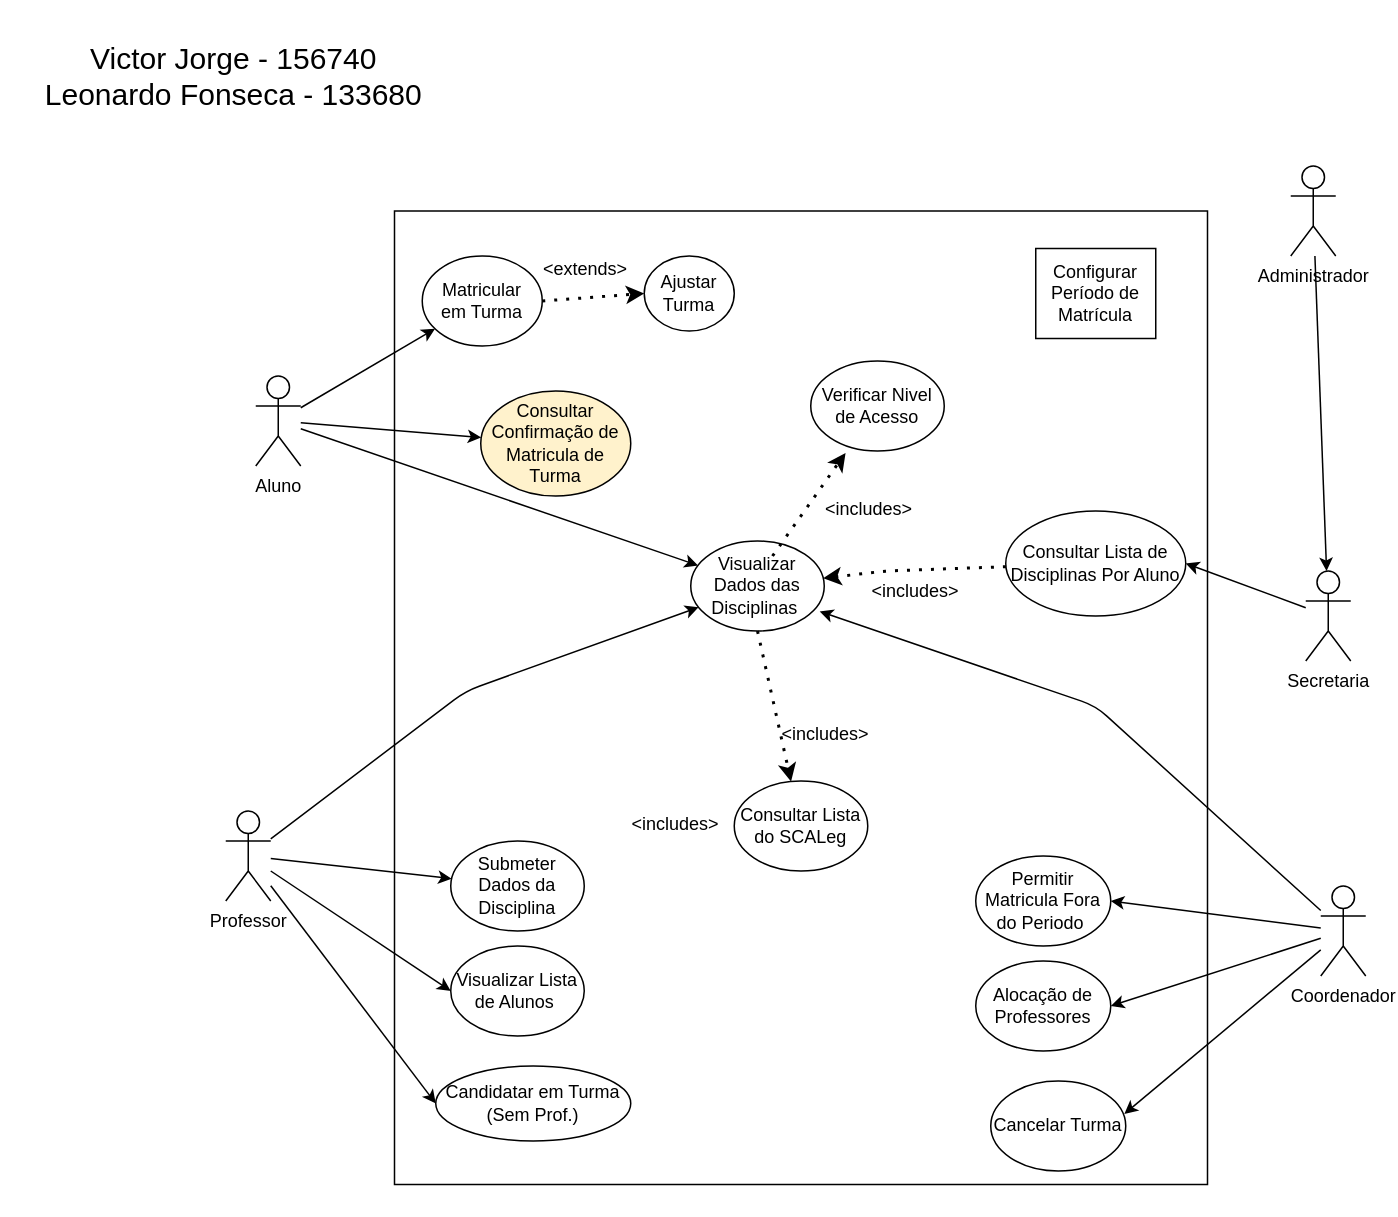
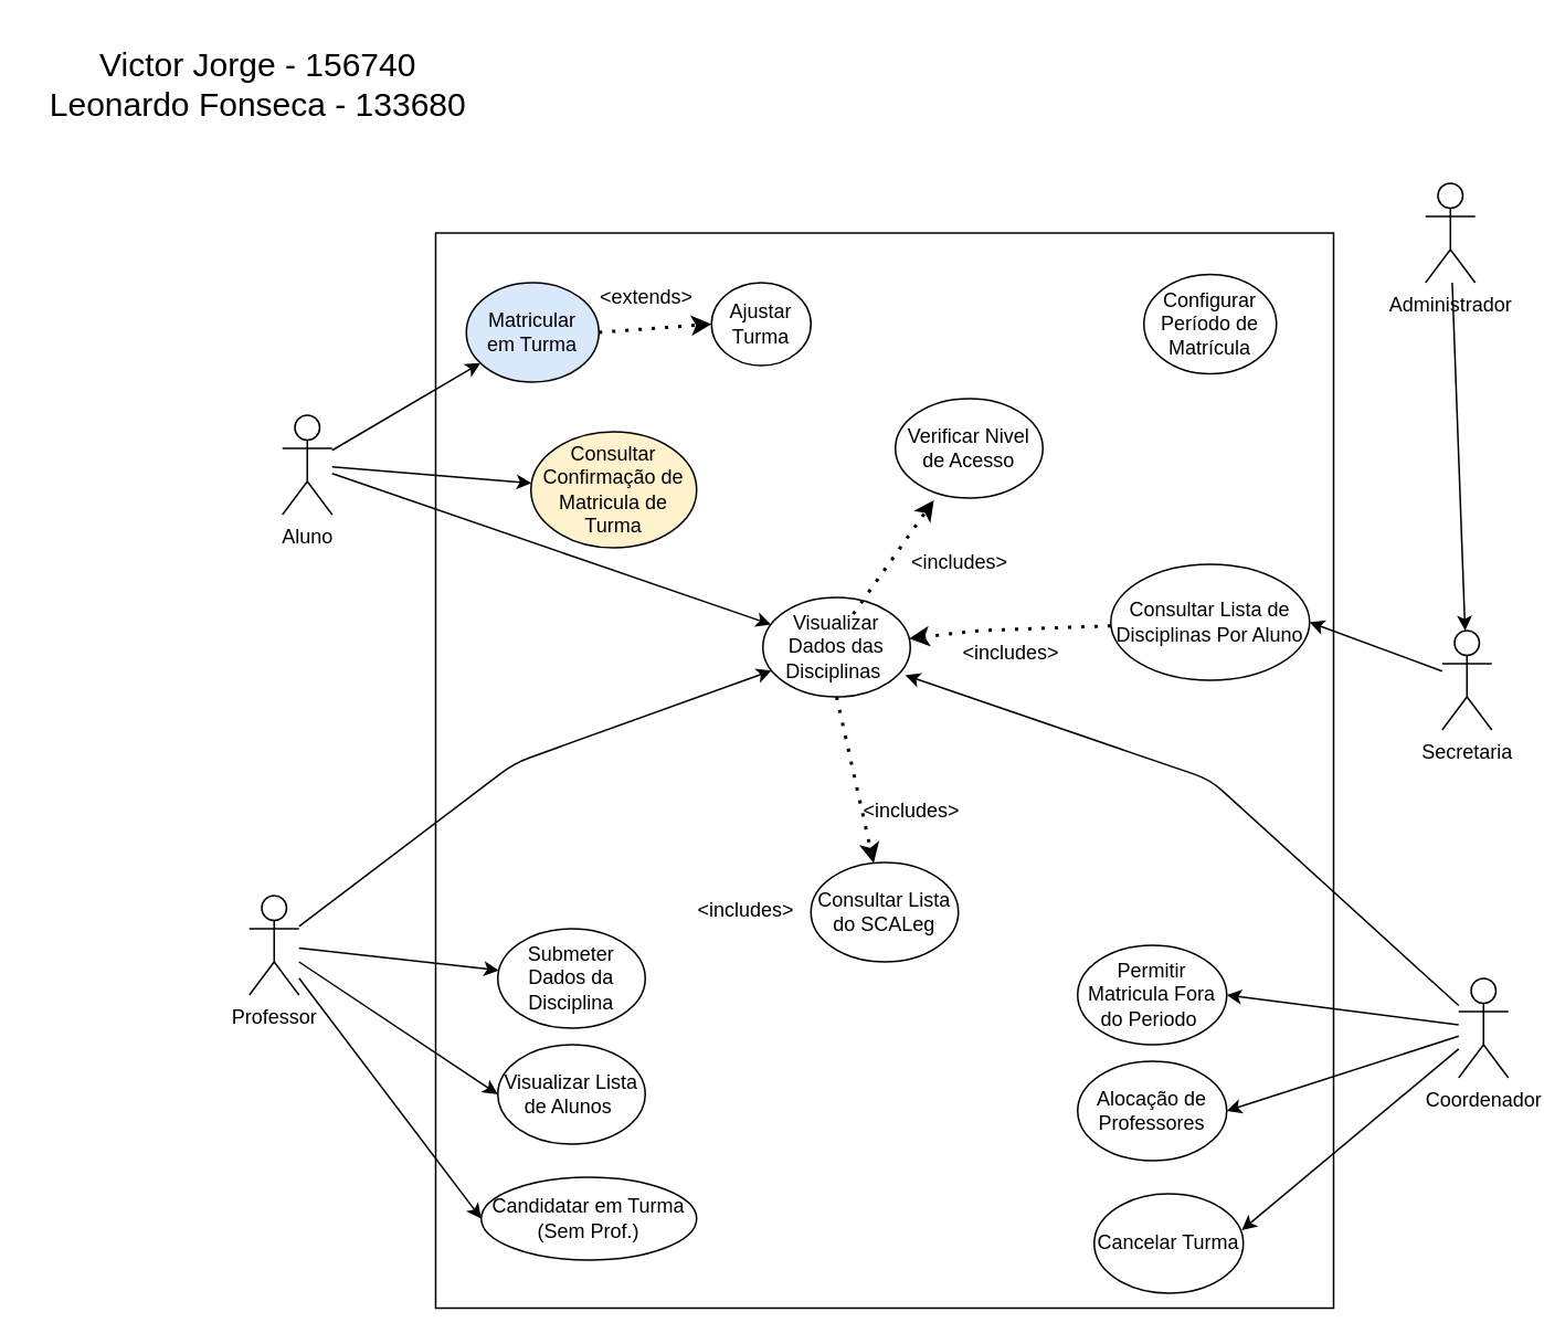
- <mxCell id="30" value="Configurar Período de Matrícula" style="whiteSpace=wrap;html=1;rounded=0;" parent="1" vertex="1"><mxGeometry x="690" y="165" width="80" height="60" as="geometry" /></mxCell>
+ <mxCell id="30" value="Configurar Período de Matrícula" style="ellipse;whiteSpace=wrap;html=1;" parent="1" vertex="1"><mxGeometry x="690" y="165" width="80" height="60" as="geometry" /></mxCell>
- <mxCell id="21" value="Matricular&lt;br&gt;em Turma" style="ellipse;whiteSpace=wrap;html=1;" parent="1" vertex="1"><mxGeometry x="281" y="170" width="80" height="60" as="geometry" /></mxCell>
+ <mxCell id="21" value="Matricular&lt;br&gt;em Turma" style="ellipse;whiteSpace=wrap;html=1;fillColor=#dae8fc;" parent="1" vertex="1"><mxGeometry x="281" y="170" width="80" height="60" as="geometry" /></mxCell>
